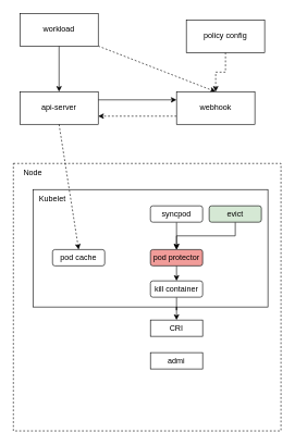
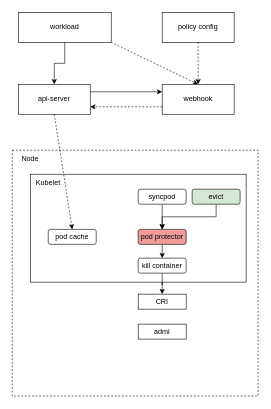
- <mxCell id="6" value="workload" style="rounded=0;whiteSpace=wrap;html=1;" vertex="1" parent="1"><mxGeometry x="30" y="20" width="120" height="50" as="geometry" /></mxCell>
+ <mxCell id="6" value="workload" style="rounded=0;whiteSpace=wrap;html=1;" vertex="1" parent="1"><mxGeometry x="30" y="20" width="155" height="50" as="geometry" /></mxCell>
- <mxCell id="10" value="policy config" style="rounded=0;whiteSpace=wrap;html=1;" vertex="1" parent="1"><mxGeometry x="285" y="30" width="120" height="50" as="geometry" /></mxCell>
+ <mxCell id="10" value="policy config" style="rounded=0;whiteSpace=wrap;html=1;" vertex="1" parent="1"><mxGeometry x="270" y="20" width="120" height="50" as="geometry" /></mxCell>
